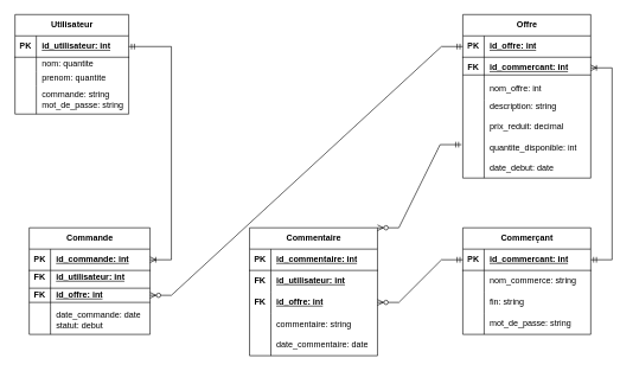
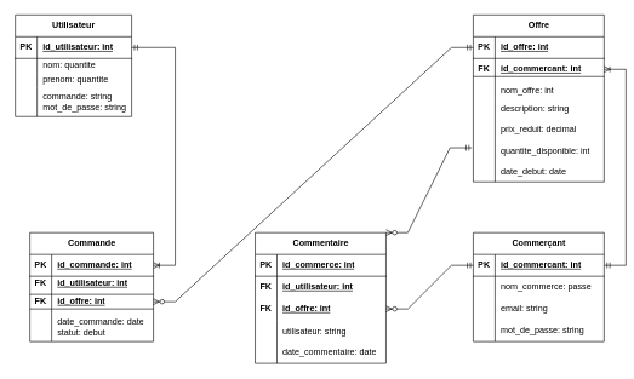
- <mxCell id="45" value="id_commentaire: int" style="shape=partialRectangle;connectable=0;fillColor=none;top=0;left=0;bottom=0;right=0;align=left;spacingLeft=6;fontStyle=5;overflow=hidden;whiteSpace=wrap;html=1;" vertex="1" parent="43"><mxGeometry x="30" width="150" height="30" as="geometry"><mxRectangle width="150" height="30" as="alternateBounds" /></mxGeometry></mxCell>
+ <mxCell id="45" value="id_commerce: int" style="shape=partialRectangle;connectable=0;fillColor=none;top=0;left=0;bottom=0;right=0;align=left;spacingLeft=6;fontStyle=5;overflow=hidden;whiteSpace=wrap;html=1;" vertex="1" parent="43"><mxGeometry x="30" width="150" height="30" as="geometry"><mxRectangle width="150" height="30" as="alternateBounds" /></mxGeometry></mxCell>
- <mxCell id="61" value="nom_commerce: string" style="shape=partialRectangle;connectable=0;fillColor=none;top=0;left=0;bottom=0;right=0;align=left;spacingLeft=6;overflow=hidden;whiteSpace=wrap;html=1;" vertex="1" parent="59"><mxGeometry x="30" width="150" height="30" as="geometry"><mxRectangle width="150" height="30" as="alternateBounds" /></mxGeometry></mxCell>
+ <mxCell id="61" value="nom_commerce: passe" style="shape=partialRectangle;connectable=0;fillColor=none;top=0;left=0;bottom=0;right=0;align=left;spacingLeft=6;overflow=hidden;whiteSpace=wrap;html=1;" vertex="1" parent="59"><mxGeometry x="30" width="150" height="30" as="geometry"><mxRectangle width="150" height="30" as="alternateBounds" /></mxGeometry></mxCell>
- <mxCell id="64" value="fin: string" style="shape=partialRectangle;connectable=0;fillColor=none;top=0;left=0;bottom=0;right=0;align=left;spacingLeft=6;overflow=hidden;whiteSpace=wrap;html=1;" vertex="1" parent="62"><mxGeometry x="30" width="150" height="30" as="geometry"><mxRectangle width="150" height="30" as="alternateBounds" /></mxGeometry></mxCell>
+ <mxCell id="64" value="email: string" style="shape=partialRectangle;connectable=0;fillColor=none;top=0;left=0;bottom=0;right=0;align=left;spacingLeft=6;overflow=hidden;whiteSpace=wrap;html=1;" vertex="1" parent="62"><mxGeometry x="30" width="150" height="30" as="geometry"><mxRectangle width="150" height="30" as="alternateBounds" /></mxGeometry></mxCell>
- <mxCell id="54" value="commentaire: string&lt;br&gt;&lt;br&gt;date_commentaire: date" style="shape=partialRectangle;connectable=0;fillColor=none;top=0;left=0;bottom=0;right=0;align=left;spacingLeft=6;overflow=hidden;whiteSpace=wrap;html=1;" vertex="1" parent="52"><mxGeometry x="30" width="150" height="60" as="geometry"><mxRectangle width="150" height="60" as="alternateBounds" /></mxGeometry></mxCell>
+ <mxCell id="54" value="utilisateur: string&lt;br&gt;&lt;br&gt;date_commentaire: date" style="shape=partialRectangle;connectable=0;fillColor=none;top=0;left=0;bottom=0;right=0;align=left;spacingLeft=6;overflow=hidden;whiteSpace=wrap;html=1;" vertex="1" parent="52"><mxGeometry x="30" width="150" height="60" as="geometry"><mxRectangle width="150" height="60" as="alternateBounds" /></mxGeometry></mxCell>
